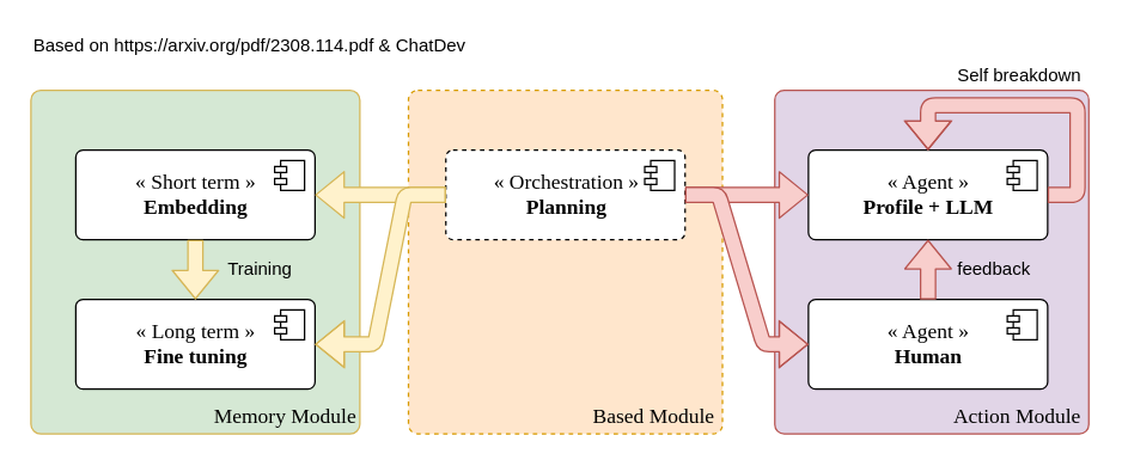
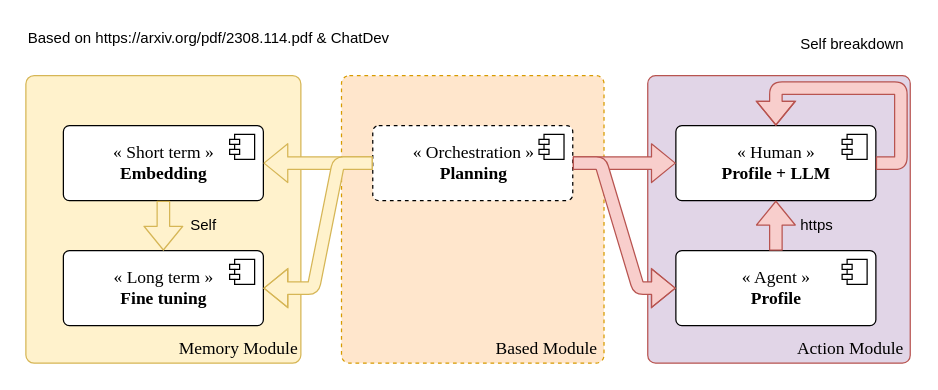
- <mxCell id="24" value="Self breakdown" style="text;html=1;strokeColor=none;fillColor=none;align=left;verticalAlign=middle;whiteSpace=wrap;rounded=0;" vertex="1" parent="1"><mxGeometry x="637.5" y="40" width="90" height="20" as="geometry" /></mxCell>
+ <mxCell id="24" value="Self breakdown" style="text;html=1;strokeColor=none;fillColor=none;align=left;verticalAlign=middle;whiteSpace=wrap;rounded=0;" vertex="1" parent="1"><mxGeometry x="637.5" y="25" width="90" height="20" as="geometry" /></mxCell>
- <mxCell id="8" value="« Agent »&lt;br&gt;&lt;b&gt;Profile + LLM&lt;/b&gt;" style="html=1;dropTarget=0;fontSize=14;fontFamily=Cabin;rounded=1;arcSize=8;fontSource=https%3A%2F%2Ffonts.googleapis.com%2Fcss%3Ffamily%3DCabin;" parent="1" vertex="1"><mxGeometry x="540" y="100" width="159.99" height="60" as="geometry" /></mxCell>
+ <mxCell id="8" value="« Human »&lt;br&gt;&lt;b&gt;Profile + LLM&lt;/b&gt;" style="html=1;dropTarget=0;fontSize=14;fontFamily=Cabin;rounded=1;arcSize=8;fontSource=https%3A%2F%2Ffonts.googleapis.com%2Fcss%3Ffamily%3DCabin;" parent="1" vertex="1"><mxGeometry x="540" y="100" width="159.99" height="60" as="geometry" /></mxCell>
- <mxCell id="11" value="Memory Module" style="rounded=1;whiteSpace=wrap;html=1;verticalAlign=bottom;align=right;fontSize=14;fontFamily=Lexend;arcSize=3;fontSource=https%3A%2F%2Ffonts.googleapis.com%2Fcss%3Ffamily%3DLexend;fillColor=#d5e8d4;strokeColor=#d6b656;" parent="1" vertex="1"><mxGeometry x="20" y="60" width="220" height="230" as="geometry" /></mxCell>
+ <mxCell id="11" value="Memory Module" style="rounded=1;whiteSpace=wrap;html=1;verticalAlign=bottom;align=right;fontSize=14;fontFamily=Lexend;arcSize=3;fontSource=https%3A%2F%2Ffonts.googleapis.com%2Fcss%3Ffamily%3DLexend;fillColor=#fff2cc;strokeColor=#d6b656;" parent="1" vertex="1"><mxGeometry x="20" y="60" width="220" height="230" as="geometry" /></mxCell>
- <mxCell id="22" value="Training" style="text;html=1;strokeColor=none;fillColor=none;align=left;verticalAlign=middle;whiteSpace=wrap;rounded=0;" vertex="1" parent="1"><mxGeometry x="150" y="170" width="90" height="20" as="geometry" /></mxCell>
+ <mxCell id="22" value="Self" style="text;html=1;strokeColor=none;fillColor=none;align=left;verticalAlign=middle;whiteSpace=wrap;rounded=0;" vertex="1" parent="1"><mxGeometry x="150" y="170" width="90" height="20" as="geometry" /></mxCell>
- <mxCell id="25" value="feedback" style="text;html=1;strokeColor=none;fillColor=none;align=left;verticalAlign=middle;whiteSpace=wrap;rounded=0;" vertex="1" parent="1"><mxGeometry x="637.5" y="170" width="90" height="20" as="geometry" /></mxCell>
+ <mxCell id="25" value="https" style="text;html=1;strokeColor=none;fillColor=none;align=left;verticalAlign=middle;whiteSpace=wrap;rounded=0;" vertex="1" parent="1"><mxGeometry x="637.5" y="170" width="90" height="20" as="geometry" /></mxCell>
- <mxCell id="6" value="« Agent »&lt;br style=&quot;font-size: 14px&quot;&gt;&lt;b style=&quot;font-size: 14px&quot;&gt;Human&lt;/b&gt;" style="html=1;dropTarget=0;fontSize=14;fontFamily=Cabin;rounded=1;arcSize=8;fontSource=https%3A%2F%2Ffonts.googleapis.com%2Fcss%3Ffamily%3DCabin;" parent="1" vertex="1"><mxGeometry x="540" y="200" width="160" height="60" as="geometry" /></mxCell>
+ <mxCell id="6" value="« Agent »&lt;br style=&quot;font-size: 14px&quot;&gt;&lt;b style=&quot;font-size: 14px&quot;&gt;Profile&lt;/b&gt;" style="html=1;dropTarget=0;fontSize=14;fontFamily=Cabin;rounded=1;arcSize=8;fontSource=https%3A%2F%2Ffonts.googleapis.com%2Fcss%3Ffamily%3DCabin;" parent="1" vertex="1"><mxGeometry x="540" y="200" width="160" height="60" as="geometry" /></mxCell>
